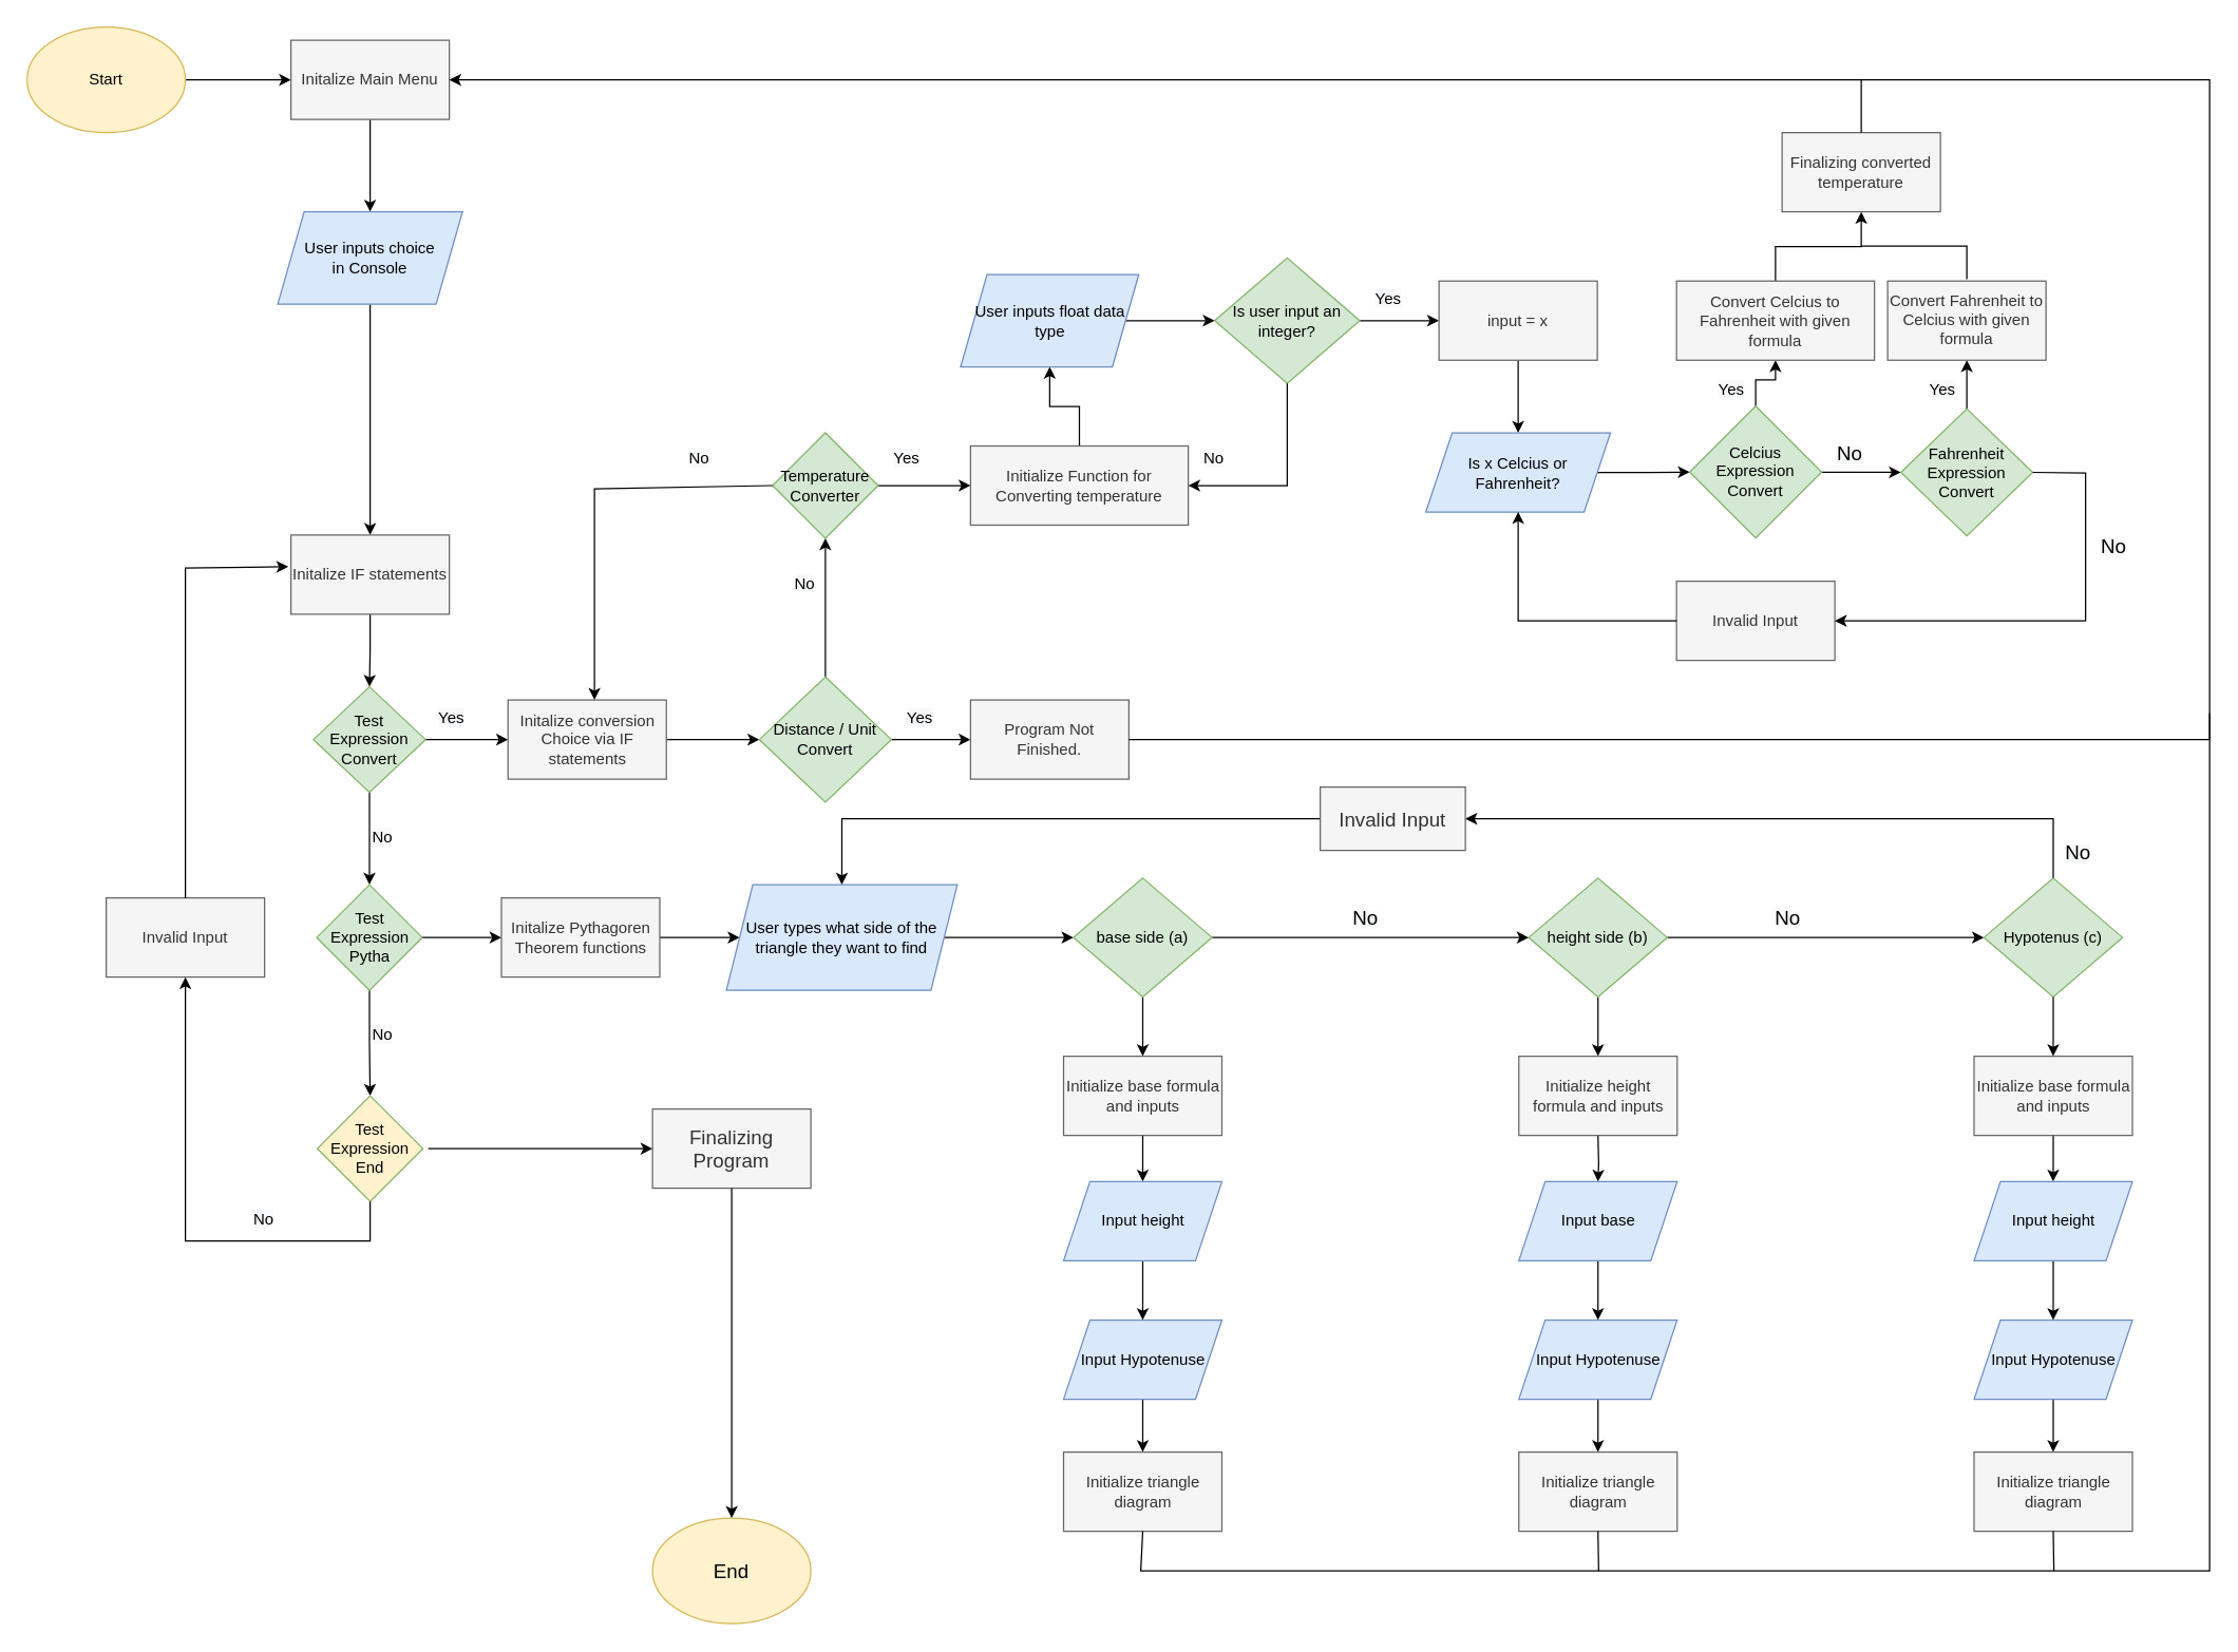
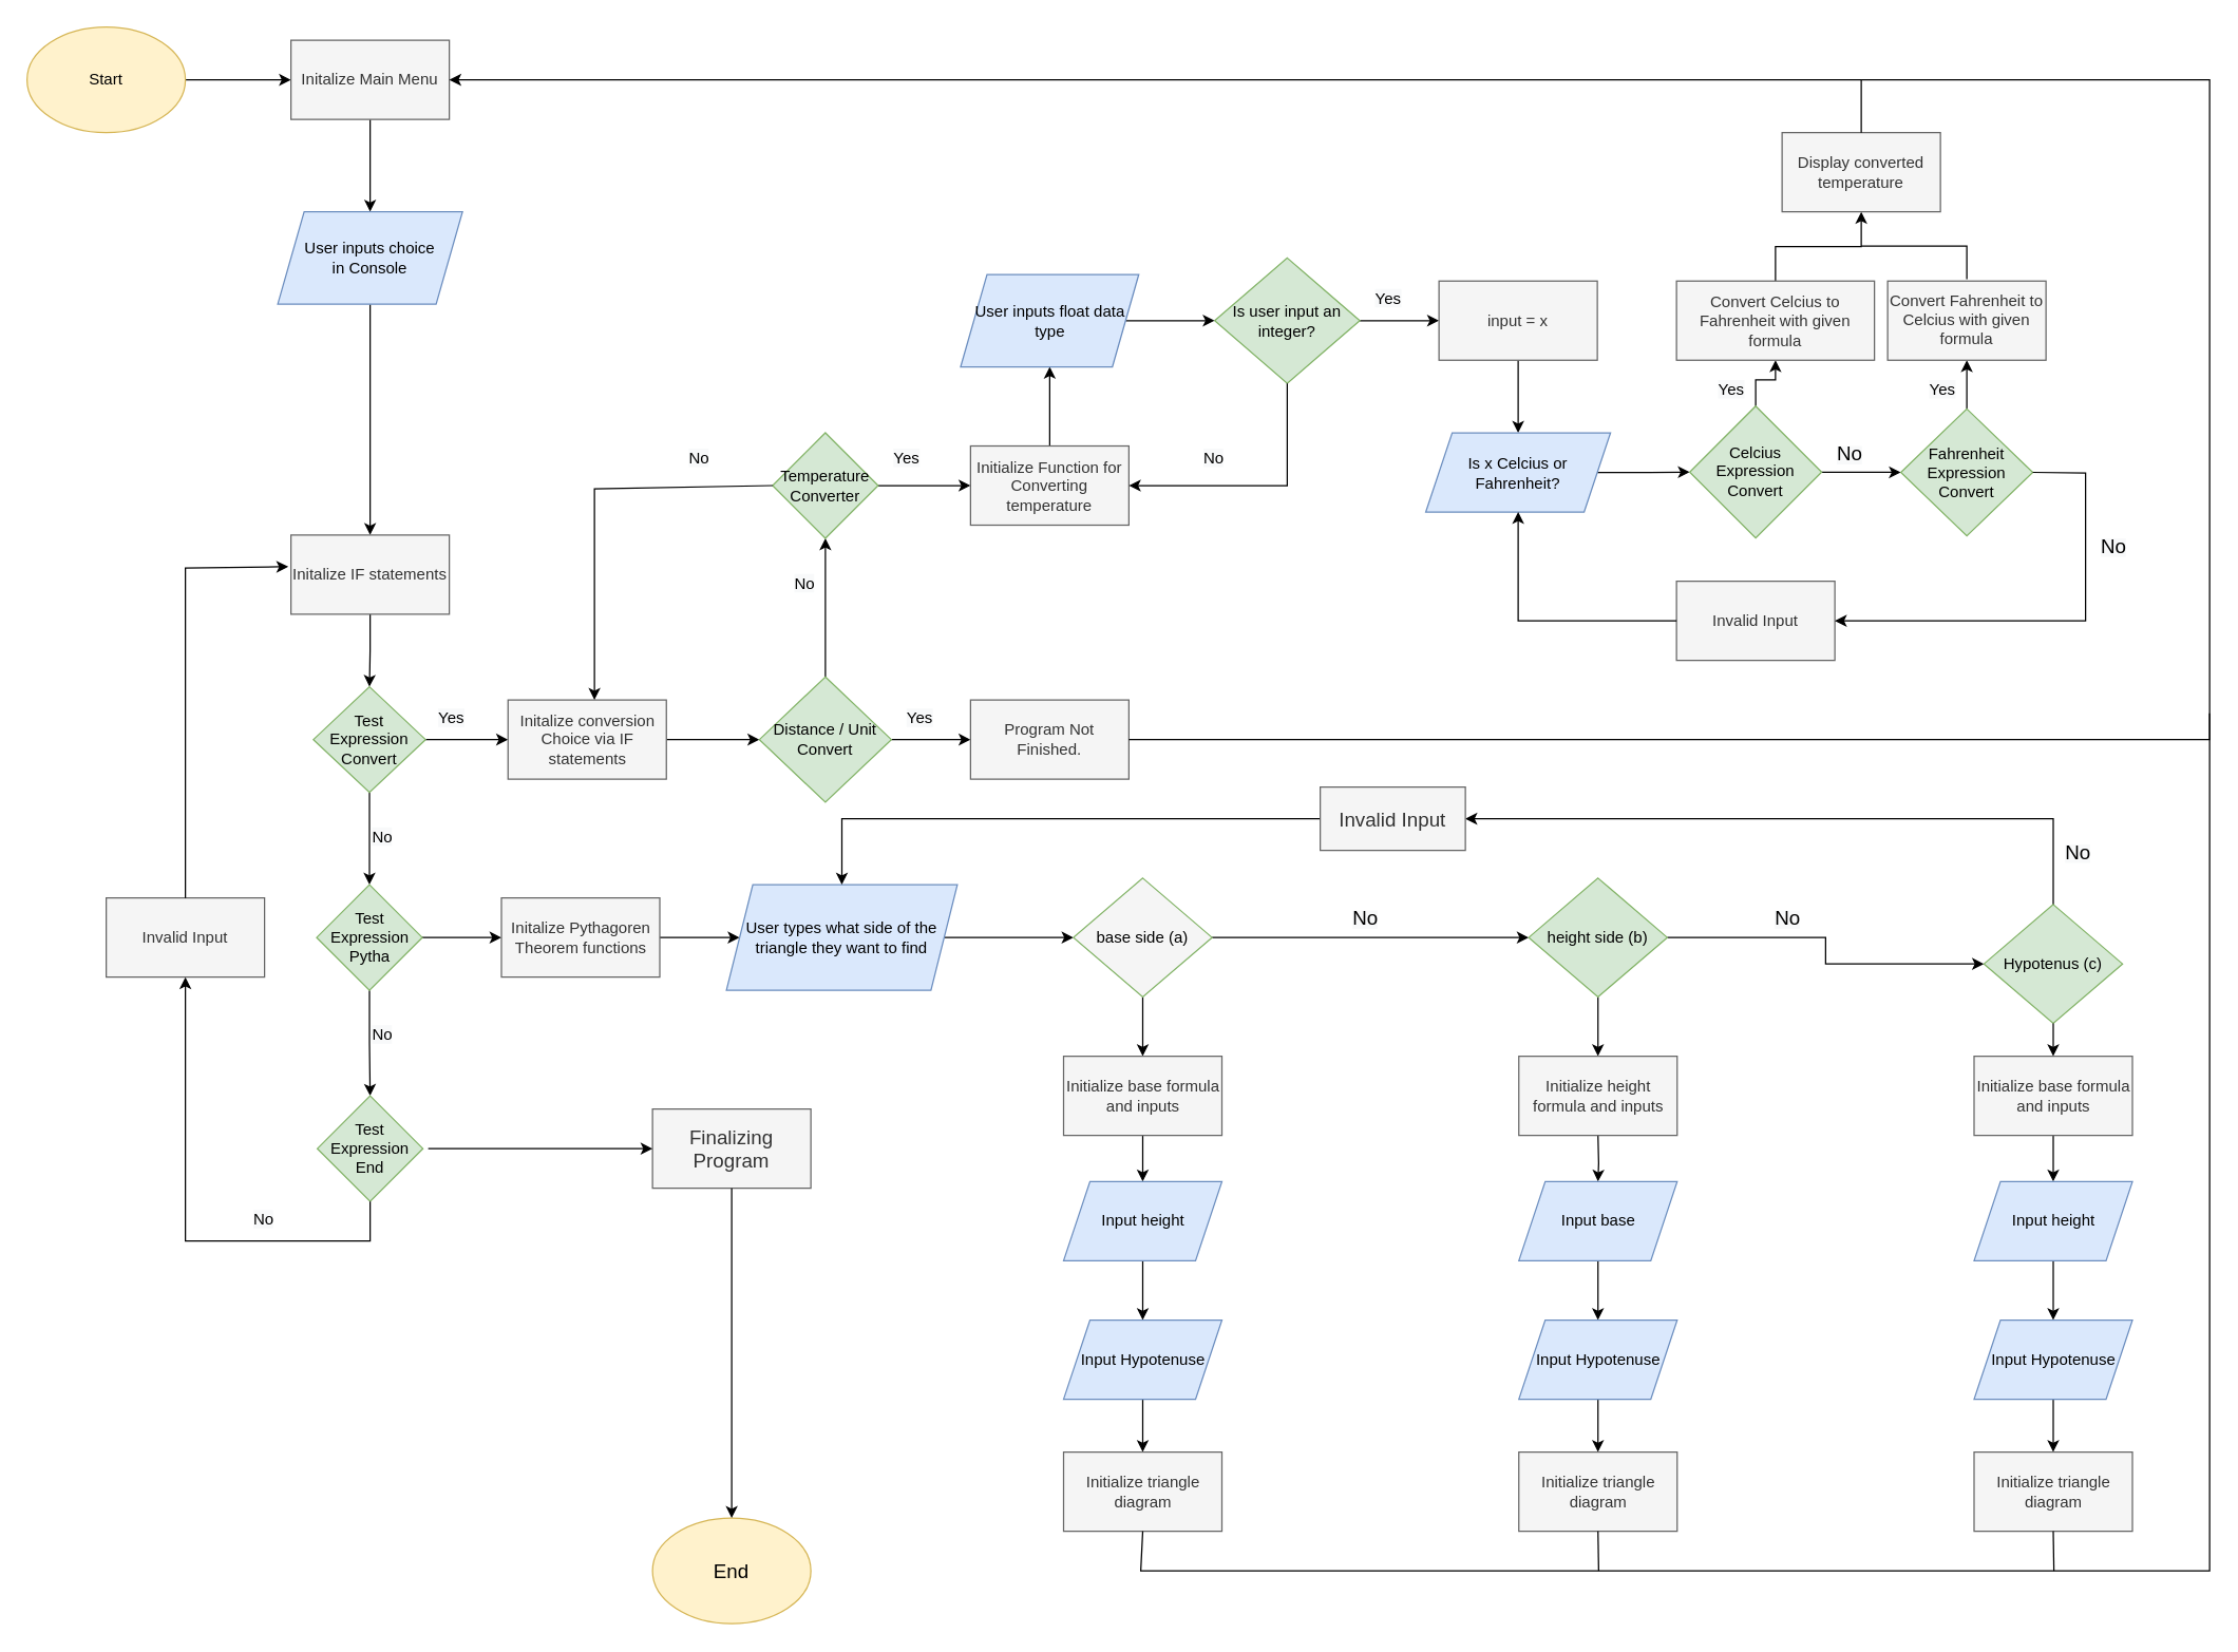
- <mxCell id="60" value="Finalizing converted temperature" style="whiteSpace=wrap;html=1;fillColor=#f5f5f5;fontColor=#333333;strokeColor=#666666;" parent="1" vertex="1"><mxGeometry x="1350" y="100" width="120" height="60" as="geometry" /></mxCell>
+ <mxCell id="60" value="Display converted temperature" style="whiteSpace=wrap;html=1;fillColor=#f5f5f5;fontColor=#333333;strokeColor=#666666;" parent="1" vertex="1"><mxGeometry x="1350" y="100" width="120" height="60" as="geometry" /></mxCell>
- <mxCell id="36" value="Initialize Function for Converting temperature" style="whiteSpace=wrap;html=1;fillColor=#f5f5f5;fontColor=#333333;strokeColor=#666666;" parent="1" vertex="1"><mxGeometry x="735" y="337.5" width="165" height="60" as="geometry" /></mxCell>
+ <mxCell id="36" value="Initialize Function for Converting temperature" style="whiteSpace=wrap;html=1;fillColor=#f5f5f5;fontColor=#333333;strokeColor=#666666;" parent="1" vertex="1"><mxGeometry x="735" y="337.5" width="120" height="60" as="geometry" /></mxCell>
- <mxCell id="70" value="base side (a)" style="rhombus;whiteSpace=wrap;html=1;fillColor=#d5e8d4;strokeColor=#82b366;" vertex="1" parent="1"><mxGeometry x="813" y="665" width="105" height="90" as="geometry" /></mxCell>
+ <mxCell id="70" value="base side (a)" style="rhombus;whiteSpace=wrap;html=1;fillColor=#f5f5f5;strokeColor=#82b366;" vertex="1" parent="1"><mxGeometry x="813" y="665" width="105" height="90" as="geometry" /></mxCell>
- <mxCell id="80" value="Hypotenus (c)" style="rhombus;whiteSpace=wrap;html=1;fillColor=#d5e8d4;strokeColor=#82b366;" vertex="1" parent="1"><mxGeometry x="1503" y="665" width="105" height="90" as="geometry" /></mxCell>
+ <mxCell id="80" value="Hypotenus (c)" style="rhombus;whiteSpace=wrap;html=1;fillColor=#d5e8d4;strokeColor=#82b366;" vertex="1" parent="1"><mxGeometry x="1503" y="685" width="105" height="90" as="geometry" /></mxCell>
- <mxCell id="16" value="Test Expression End" style="rhombus;whiteSpace=wrap;html=1;fillColor=#fff2cc;strokeColor=#82b366;" parent="1" vertex="1"><mxGeometry x="240" y="830" width="80" height="80" as="geometry" /></mxCell>
+ <mxCell id="16" value="Test Expression End" style="rhombus;whiteSpace=wrap;html=1;fillColor=#d5e8d4;strokeColor=#82b366;" parent="1" vertex="1"><mxGeometry x="240" y="830" width="80" height="80" as="geometry" /></mxCell>
